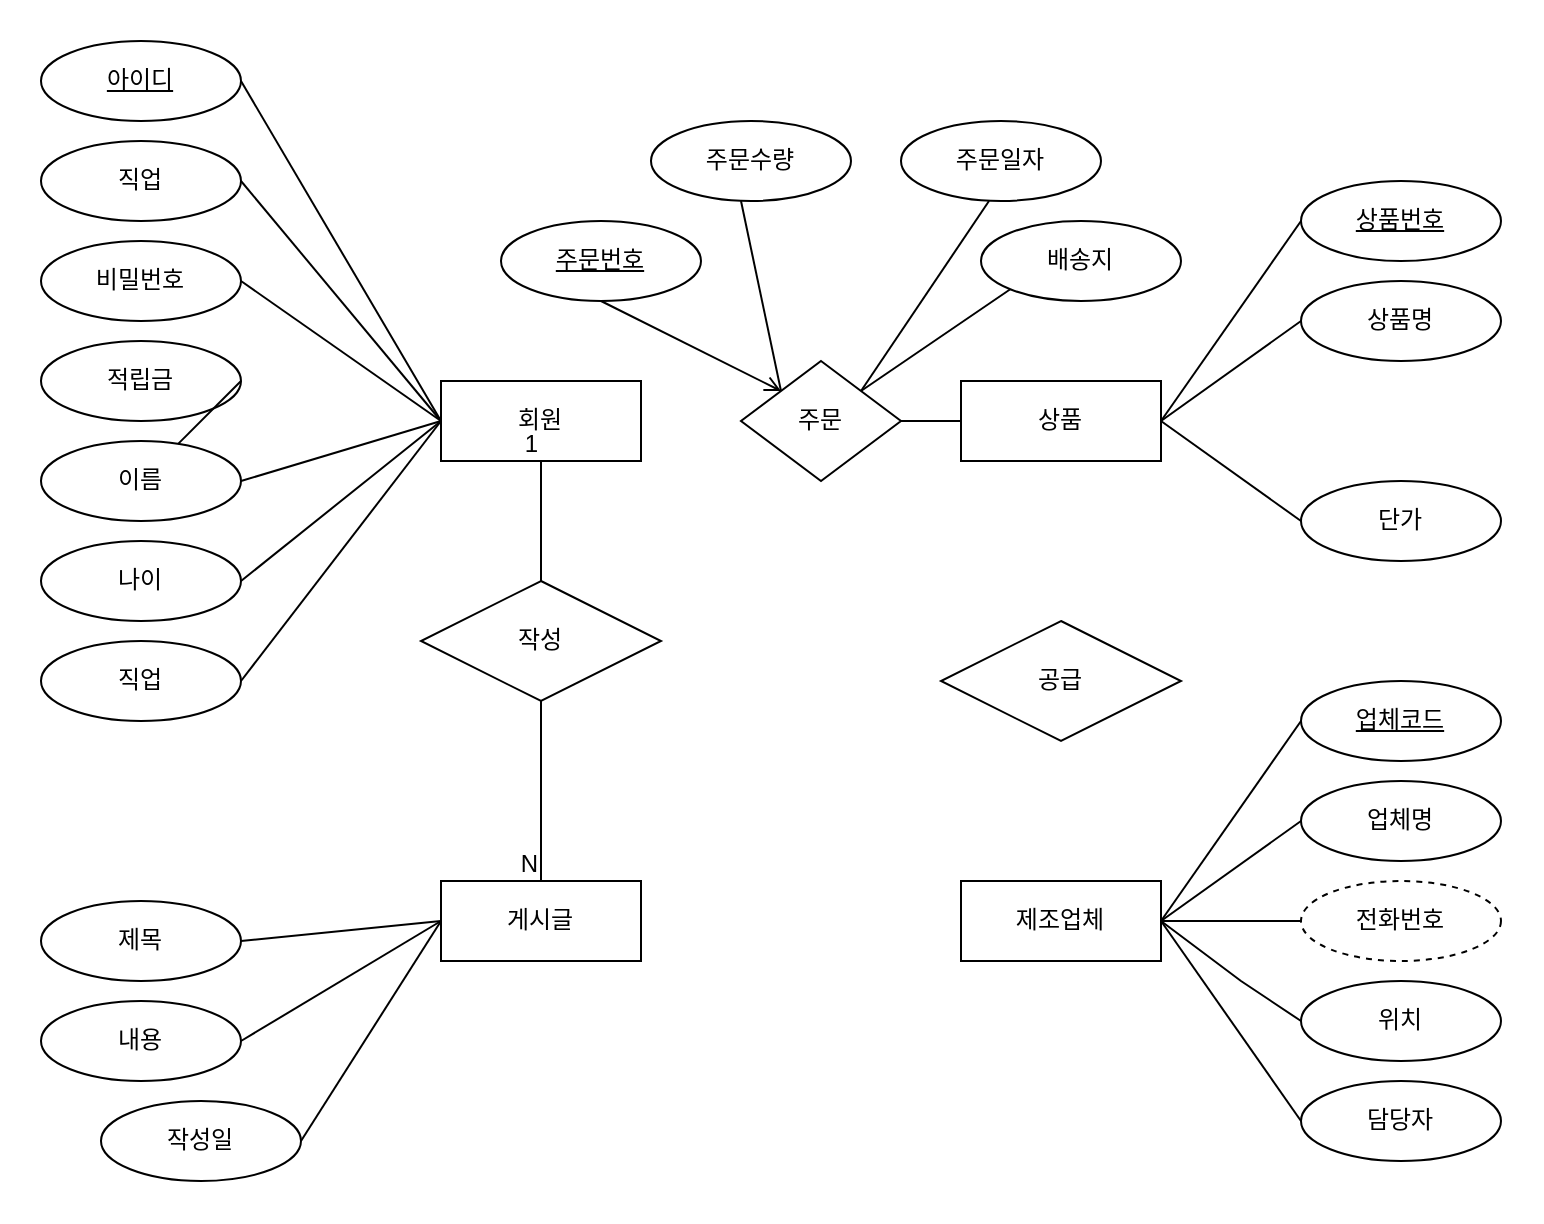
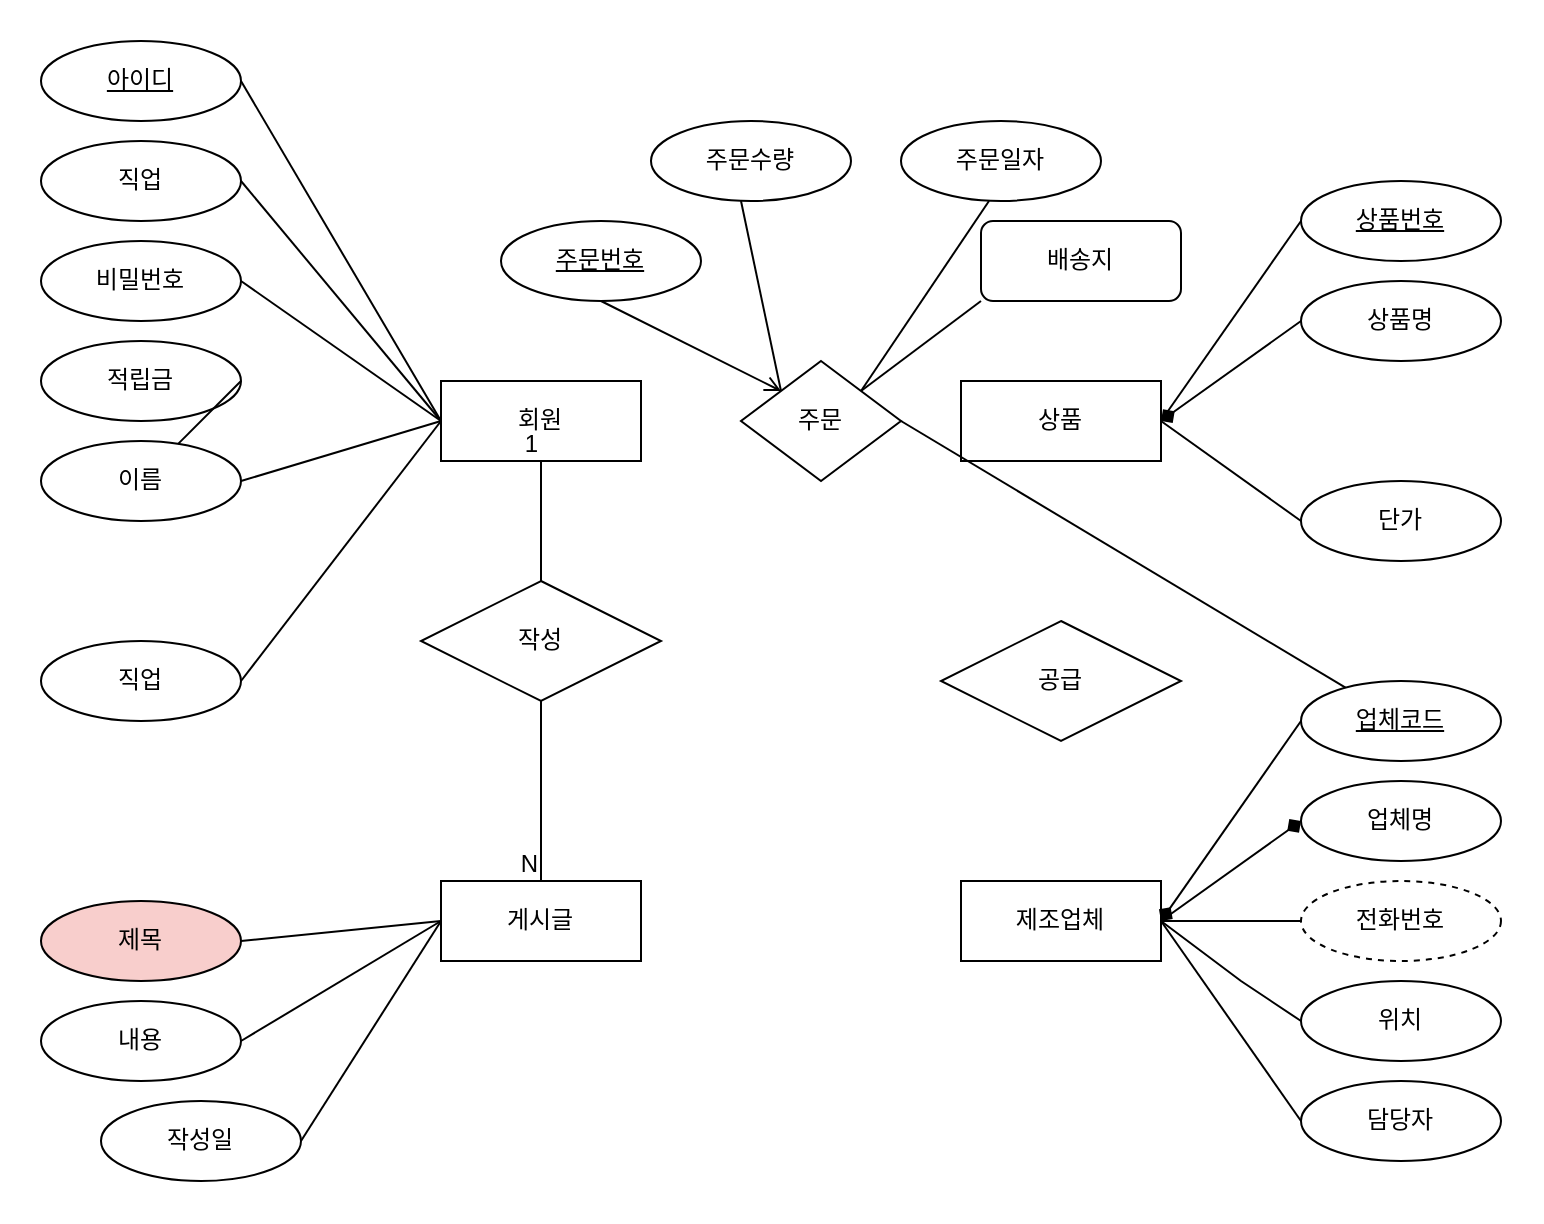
- <mxCell id="36" value="배송지" style="ellipse;whiteSpace=wrap;html=1;align=center;" vertex="1" parent="1"><mxGeometry x="490" y="110" width="100" height="40" as="geometry" /></mxCell>
+ <mxCell id="36" value="배송지" style="whiteSpace=wrap;html=1;align=center;rounded=1;" vertex="1" parent="1"><mxGeometry x="490" y="110" width="100" height="40" as="geometry" /></mxCell>
- <mxCell id="15" value="" style="endArrow=none;html=1;rounded=0;exitX=0;exitY=0.5;exitDx=0;exitDy=0;entryX=1;entryY=0.5;entryDx=0;entryDy=0;" edge="1" parent="1" source="12" target="10"><mxGeometry relative="1" as="geometry"><mxPoint x="660" y="-10" as="sourcePoint" /><mxPoint x="580" y="200" as="targetPoint" /></mxGeometry></mxCell>
+ <mxCell id="15" value="" style="endArrow=diamond;html=1;rounded=0;exitX=0;exitY=0.5;exitDx=0;exitDy=0;entryX=1;entryY=0.5;entryDx=0;entryDy=0;" edge="1" parent="1" source="12" target="10"><mxGeometry relative="1" as="geometry"><mxPoint x="660" y="-10" as="sourcePoint" /><mxPoint x="580" y="200" as="targetPoint" /></mxGeometry></mxCell>
- <mxCell id="35" value="" style="endArrow=none;html=1;rounded=0;entryX=0;entryY=0.5;entryDx=0;entryDy=0;exitX=1;exitY=0.5;exitDx=0;exitDy=0;" edge="1" parent="1" source="34" target="10"><mxGeometry relative="1" as="geometry"><mxPoint x="340" y="220" as="sourcePoint" /><mxPoint x="380" y="220" as="targetPoint" /></mxGeometry></mxCell>
+ <mxCell id="35" value="" style="endArrow=none;html=1;rounded=0;exitX=1;exitY=0.5;exitDx=0;exitDy=0;" edge="1" parent="1" source="34" target="18"><mxGeometry relative="1" as="geometry"><mxPoint x="340" y="220" as="sourcePoint" /><mxPoint x="380" y="220" as="targetPoint" /></mxGeometry></mxCell>
- <mxCell id="49" value="" style="endArrow=none;html=1;rounded=0;entryX=0;entryY=0.5;entryDx=0;entryDy=0;exitX=1;exitY=0.5;exitDx=0;exitDy=0;" edge="1" parent="1" source="6" target="2"><mxGeometry relative="1" as="geometry"><mxPoint x="120" y="260" as="sourcePoint" /><mxPoint x="230" y="259.5" as="targetPoint" /></mxGeometry></mxCell>
- <mxCell id="6" value="나이" style="ellipse;whiteSpace=wrap;html=1;align=center;" vertex="1" parent="1"><mxGeometry x="20" y="270" width="100" height="40" as="geometry" /></mxCell>
- <mxCell id="24" value="" style="endArrow=none;html=1;rounded=0;exitX=1;exitY=0.5;exitDx=0;exitDy=0;entryX=0;entryY=0.5;entryDx=0;entryDy=0;" edge="1" parent="1" source="17" target="19"><mxGeometry relative="1" as="geometry"><mxPoint x="490" y="410" as="sourcePoint" /><mxPoint x="650" y="410" as="targetPoint" /></mxGeometry></mxCell>
+ <mxCell id="24" value="" style="endArrow=diamond;html=1;rounded=0;exitX=1;exitY=0.5;exitDx=0;exitDy=0;entryX=0;entryY=0.5;entryDx=0;entryDy=0;" edge="1" parent="1" source="17" target="19"><mxGeometry relative="1" as="geometry"><mxPoint x="490" y="410" as="sourcePoint" /><mxPoint x="650" y="410" as="targetPoint" /></mxGeometry></mxCell>
- <mxCell id="23" value="" style="endArrow=none;html=1;rounded=0;entryX=1;entryY=0.5;entryDx=0;entryDy=0;exitX=0;exitY=0.5;exitDx=0;exitDy=0;" edge="1" parent="1" source="18" target="17"><mxGeometry relative="1" as="geometry"><mxPoint x="570" y="360" as="sourcePoint" /><mxPoint x="590" y="440" as="targetPoint" /></mxGeometry></mxCell>
+ <mxCell id="23" value="" style="endArrow=diamond;html=1;rounded=0;entryX=1;entryY=0.5;entryDx=0;entryDy=0;exitX=0;exitY=0.5;exitDx=0;exitDy=0;" edge="1" parent="1" source="18" target="17"><mxGeometry relative="1" as="geometry"><mxPoint x="570" y="360" as="sourcePoint" /><mxPoint x="590" y="440" as="targetPoint" /></mxGeometry></mxCell>
- <mxCell id="28" value="제목" style="ellipse;whiteSpace=wrap;html=1;align=center;" vertex="1" parent="1"><mxGeometry x="20" y="450" width="100" height="40" as="geometry" /></mxCell>
+ <mxCell id="28" value="제목" style="ellipse;whiteSpace=wrap;html=1;align=center;fillColor=#f8cecc;" vertex="1" parent="1"><mxGeometry x="20" y="450" width="100" height="40" as="geometry" /></mxCell>
